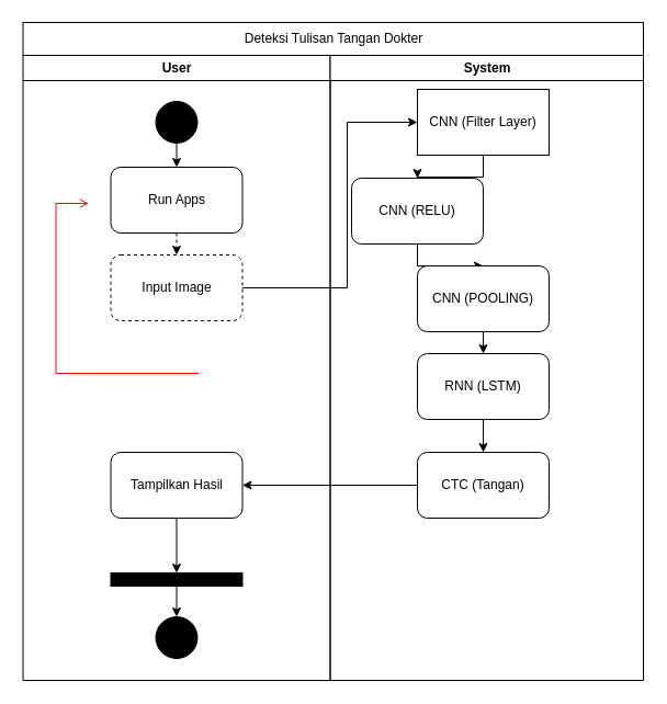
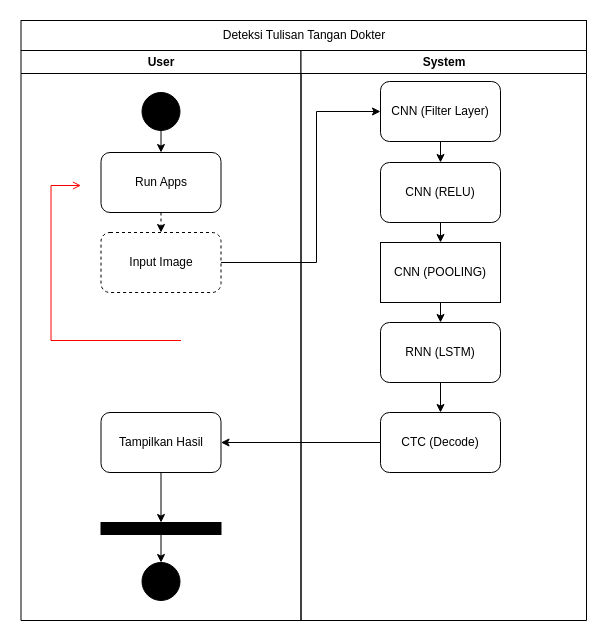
- <mxCell id="16" value="CNN (Filter Layer)" style="whiteSpace=wrap;html=1;fillColor=#ffffff;rounded=0;" vertex="1" parent="14"><mxGeometry x="79.5" y="31" width="120" height="60" as="geometry" /></mxCell>
+ <mxCell id="16" value="CNN (Filter Layer)" style="rounded=1;whiteSpace=wrap;html=1;fillColor=#ffffff;" vertex="1" parent="14"><mxGeometry x="79.5" y="31" width="120" height="60" as="geometry" /></mxCell>
- <mxCell id="18" value="CNN (RELU)" style="rounded=1;whiteSpace=wrap;html=1;fillColor=#ffffff;" vertex="1" parent="14"><mxGeometry x="19.5" y="112" width="120" height="60" as="geometry" /></mxCell>
+ <mxCell id="18" value="CNN (RELU)" style="rounded=1;whiteSpace=wrap;html=1;fillColor=#ffffff;" vertex="1" parent="14"><mxGeometry x="79.5" y="112" width="120" height="60" as="geometry" /></mxCell>
- <mxCell id="20" value="CNN (POOLING)" style="rounded=1;whiteSpace=wrap;html=1;fillColor=#ffffff;" vertex="1" parent="14"><mxGeometry x="79.5" y="192" width="120" height="60" as="geometry" /></mxCell>
+ <mxCell id="20" value="CNN (POOLING)" style="whiteSpace=wrap;html=1;fillColor=#ffffff;rounded=0;" vertex="1" parent="14"><mxGeometry x="79.5" y="192" width="120" height="60" as="geometry" /></mxCell>
- <mxCell id="23" value="CTC (Tangan)" style="rounded=1;whiteSpace=wrap;html=1;fillColor=#ffffff;" vertex="1" parent="14"><mxGeometry x="79.5" y="362" width="120" height="60" as="geometry" /></mxCell>
+ <mxCell id="23" value="CTC (Decode)" style="rounded=1;whiteSpace=wrap;html=1;fillColor=#ffffff;" vertex="1" parent="14"><mxGeometry x="79.5" y="362" width="120" height="60" as="geometry" /></mxCell>
